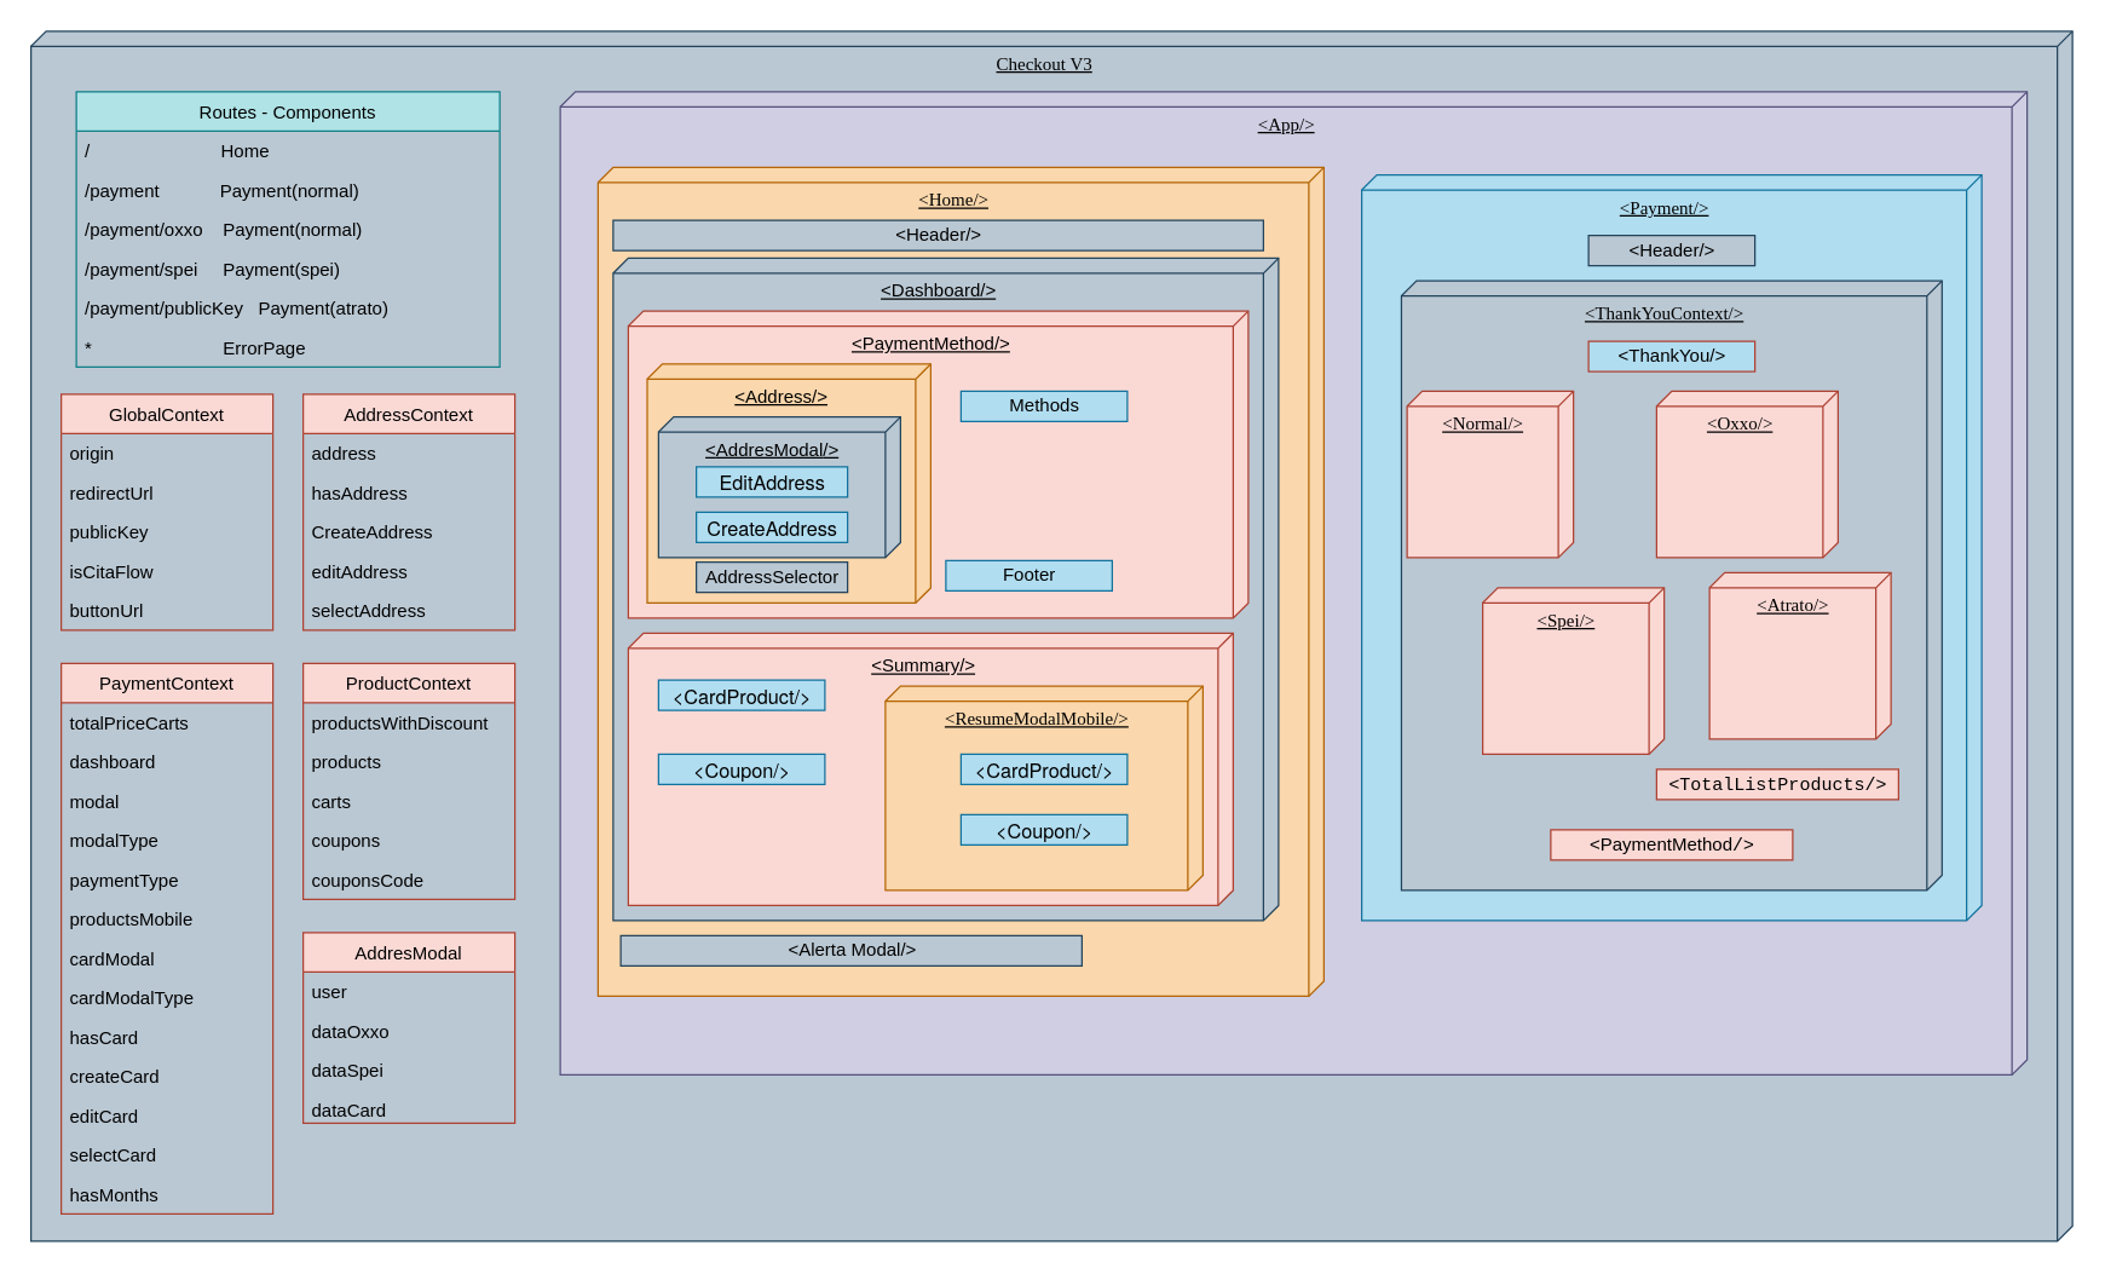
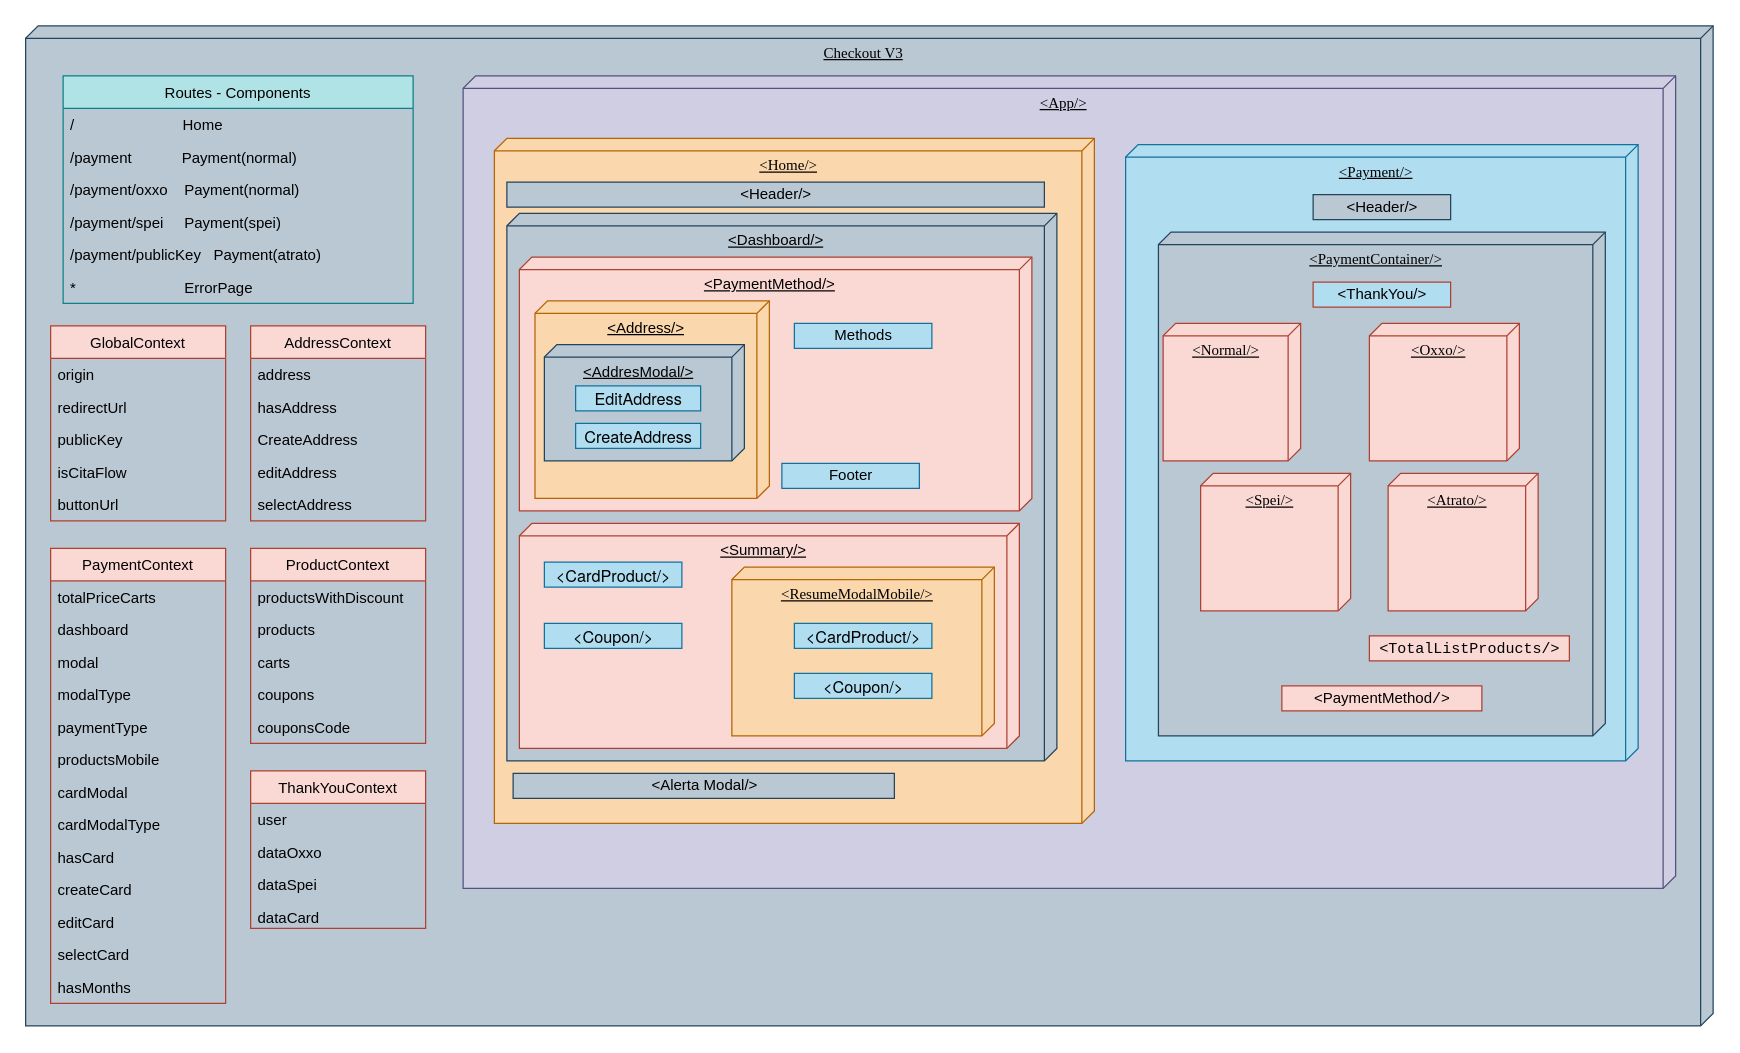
- <mxCell id="13" value="&amp;lt;ThankYouContext/&amp;gt;" style="verticalAlign=top;align=center;spacingTop=8;spacingLeft=2;spacingRight=12;shape=cube;size=10;direction=south;fontStyle=4;html=1;rounded=0;shadow=0;comic=0;labelBackgroundColor=none;strokeWidth=1;fontFamily=Verdana;fontSize=12;fillColor=#bac8d3;strokeColor=#23445d;" vertex="1" parent="1"><mxGeometry x="926.25" y="185" width="357.5" height="403" as="geometry" /></mxCell>
+ <mxCell id="13" value="&amp;lt;PaymentContainer/&amp;gt;" style="verticalAlign=top;align=center;spacingTop=8;spacingLeft=2;spacingRight=12;shape=cube;size=10;direction=south;fontStyle=4;html=1;rounded=0;shadow=0;comic=0;labelBackgroundColor=none;strokeWidth=1;fontFamily=Verdana;fontSize=12;fillColor=#bac8d3;strokeColor=#23445d;" vertex="1" parent="1"><mxGeometry x="926.25" y="185" width="357.5" height="403" as="geometry" /></mxCell>
- <mxCell id="67" value="AddressSelector" style="html=1;fillColor=#bac8d3;strokeColor=#23445d;" vertex="1" parent="1"><mxGeometry x="460" y="371" width="100" height="20" as="geometry" /></mxCell>
- <mxCell id="21" value="&amp;lt;Atrato/&amp;gt;" style="verticalAlign=top;align=center;spacingTop=8;spacingLeft=2;spacingRight=12;shape=cube;size=10;direction=south;fontStyle=4;html=1;rounded=0;shadow=0;comic=0;labelBackgroundColor=none;strokeWidth=1;fontFamily=Verdana;fontSize=12;fillColor=#fad9d5;strokeColor=#ae4132;" vertex="1" parent="1"><mxGeometry x="1130" y="378" width="120" height="110" as="geometry" /></mxCell>
+ <mxCell id="21" value="&amp;lt;Atrato/&amp;gt;" style="verticalAlign=top;align=center;spacingTop=8;spacingLeft=2;spacingRight=12;shape=cube;size=10;direction=south;fontStyle=4;html=1;rounded=0;shadow=0;comic=0;labelBackgroundColor=none;strokeWidth=1;fontFamily=Verdana;fontSize=12;fillColor=#fad9d5;strokeColor=#ae4132;" vertex="1" parent="1"><mxGeometry x="1110" y="378" width="120" height="110" as="geometry" /></mxCell>
- <mxCell id="20" value="&amp;lt;Spei/&amp;gt;" style="verticalAlign=top;align=center;spacingTop=8;spacingLeft=2;spacingRight=12;shape=cube;size=10;direction=south;fontStyle=4;html=1;rounded=0;shadow=0;comic=0;labelBackgroundColor=none;strokeWidth=1;fontFamily=Verdana;fontSize=12;fillColor=#fad9d5;strokeColor=#ae4132;" vertex="1" parent="1"><mxGeometry x="980" y="388" width="120" height="110" as="geometry" /></mxCell>
+ <mxCell id="20" value="&amp;lt;Spei/&amp;gt;" style="verticalAlign=top;align=center;spacingTop=8;spacingLeft=2;spacingRight=12;shape=cube;size=10;direction=south;fontStyle=4;html=1;rounded=0;shadow=0;comic=0;labelBackgroundColor=none;strokeWidth=1;fontFamily=Verdana;fontSize=12;fillColor=#fad9d5;strokeColor=#ae4132;" vertex="1" parent="1"><mxGeometry x="960" y="378" width="120" height="110" as="geometry" /></mxCell>
- <mxCell id="55" value="AddresModal" style="swimlane;fontStyle=0;childLayout=stackLayout;horizontal=1;startSize=26;fillColor=#fad9d5;horizontalStack=0;resizeParent=1;resizeParentMax=0;resizeLast=0;collapsible=1;marginBottom=0;strokeColor=#ae4132;" vertex="1" parent="1"><mxGeometry x="200" y="616" width="140" height="126" as="geometry" /></mxCell>
+ <mxCell id="55" value="ThankYouContext" style="swimlane;fontStyle=0;childLayout=stackLayout;horizontal=1;startSize=26;fillColor=#fad9d5;horizontalStack=0;resizeParent=1;resizeParentMax=0;resizeLast=0;collapsible=1;marginBottom=0;strokeColor=#ae4132;" vertex="1" parent="1"><mxGeometry x="200" y="616" width="140" height="126" as="geometry" /></mxCell>
